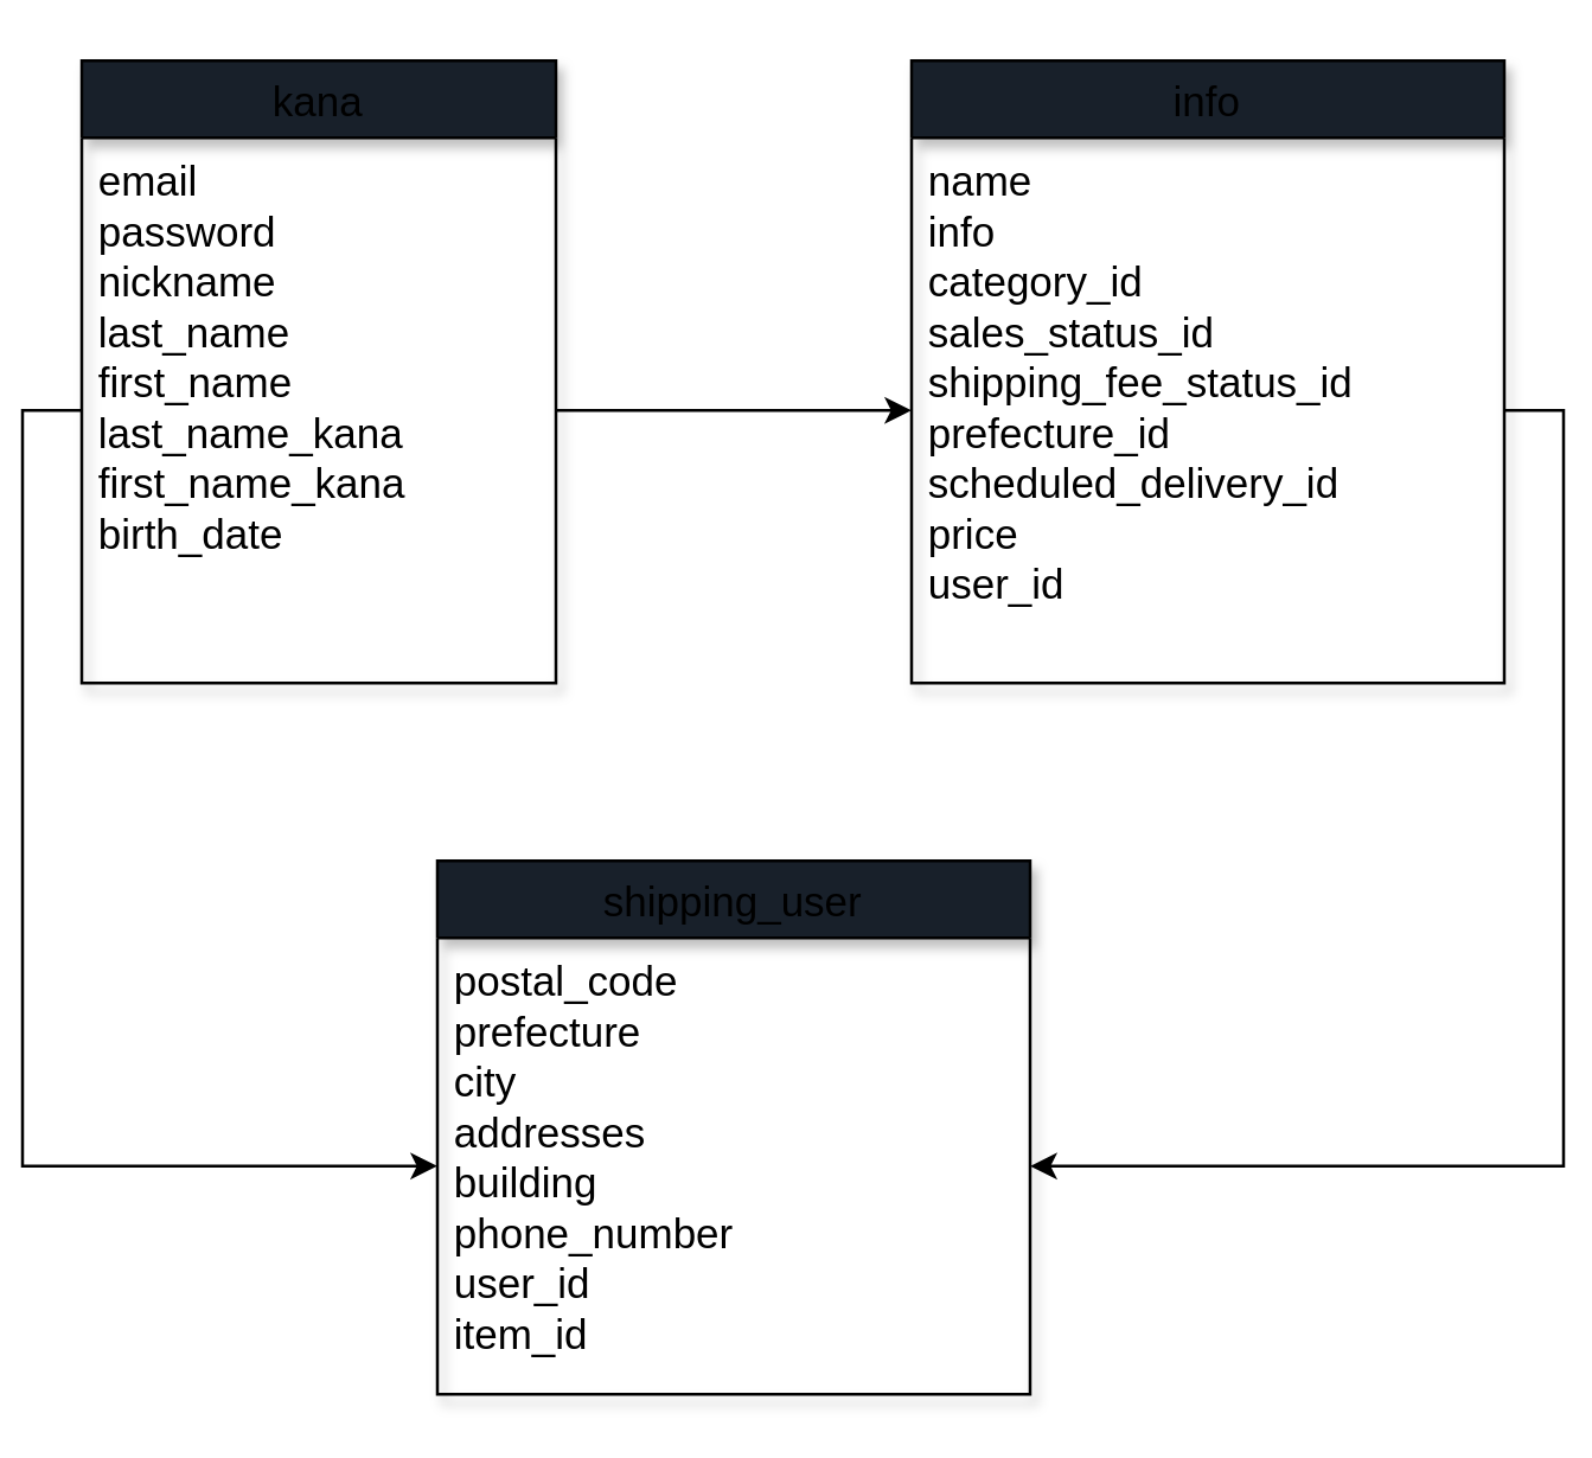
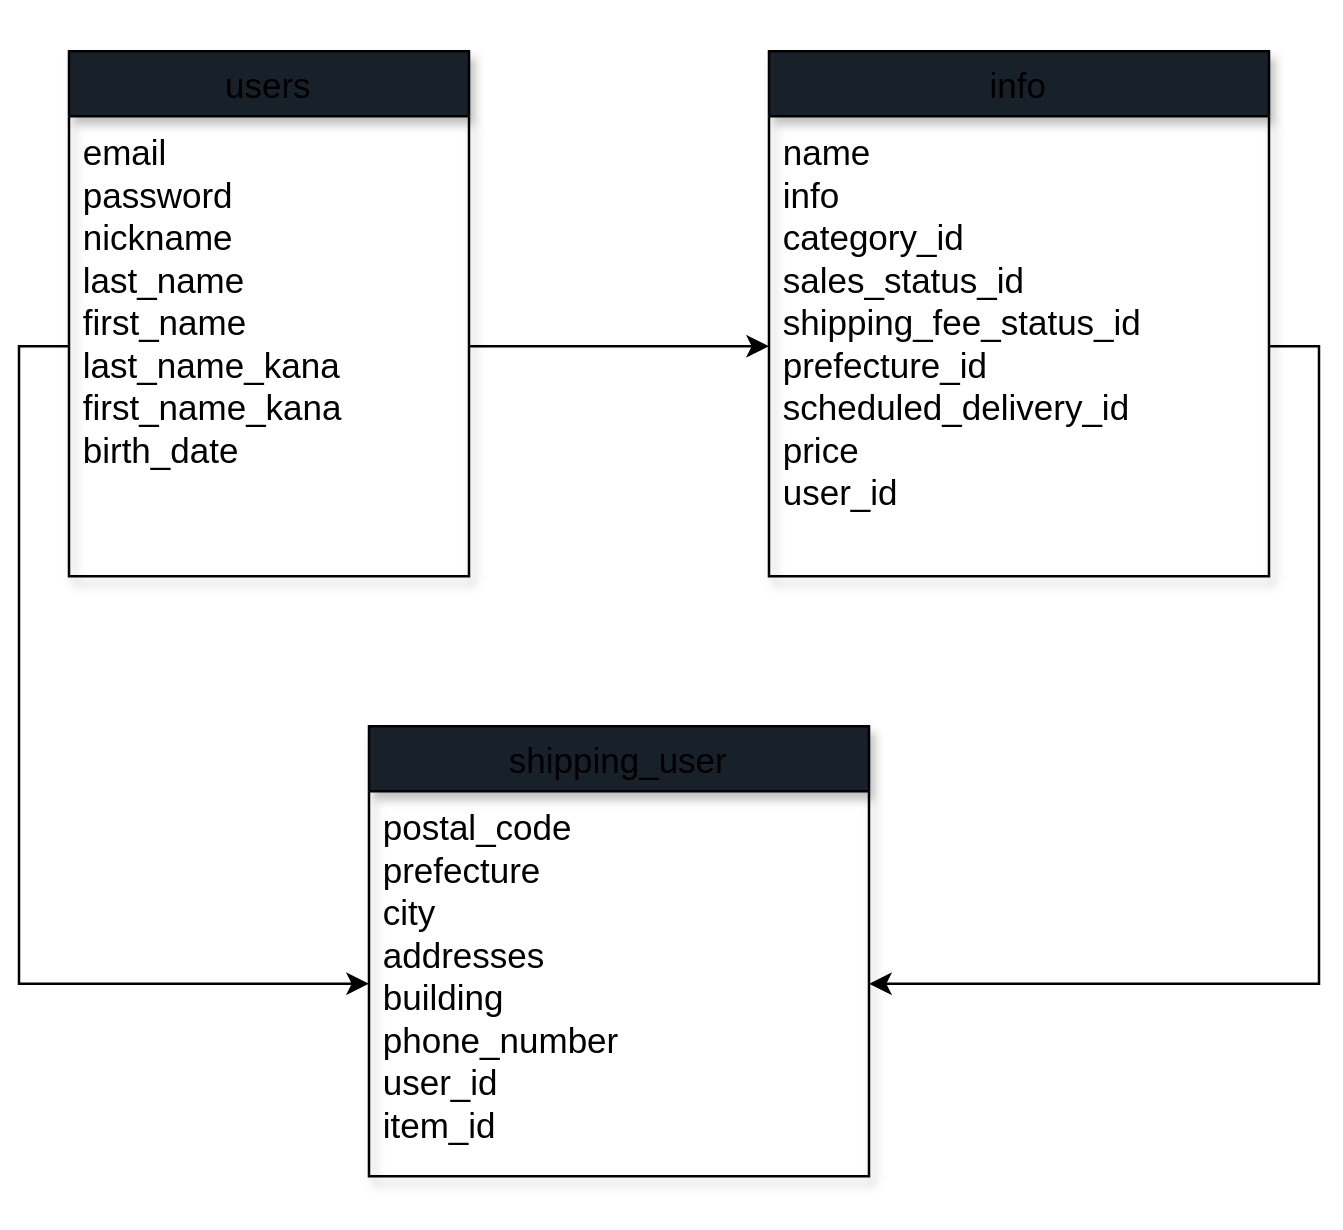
- <mxCell id="2" value="kana" style="swimlane;fontStyle=0;childLayout=stackLayout;horizontal=1;startSize=26;horizontalStack=0;resizeParent=1;resizeParentMax=0;resizeLast=0;collapsible=1;marginBottom=0;align=center;fontSize=14;shadow=1;fillColor=#18202A;" vertex="1" parent="1"><mxGeometry x="20" y="20" width="160" height="210" as="geometry" /></mxCell>
+ <mxCell id="2" value="users" style="swimlane;fontStyle=0;childLayout=stackLayout;horizontal=1;startSize=26;horizontalStack=0;resizeParent=1;resizeParentMax=0;resizeLast=0;collapsible=1;marginBottom=0;align=center;fontSize=14;shadow=1;fillColor=#18202A;" vertex="1" parent="1"><mxGeometry x="20" y="20" width="160" height="210" as="geometry" /></mxCell>
